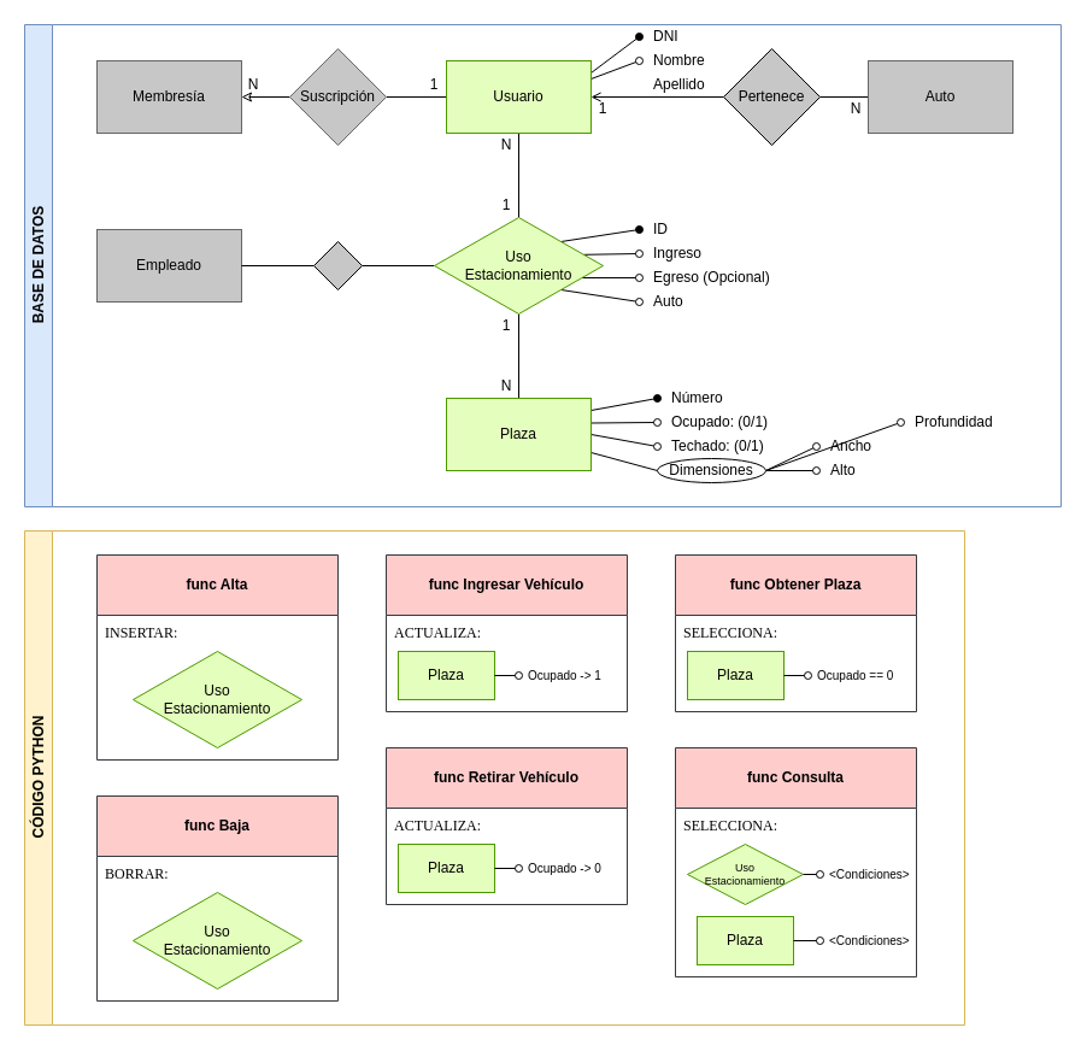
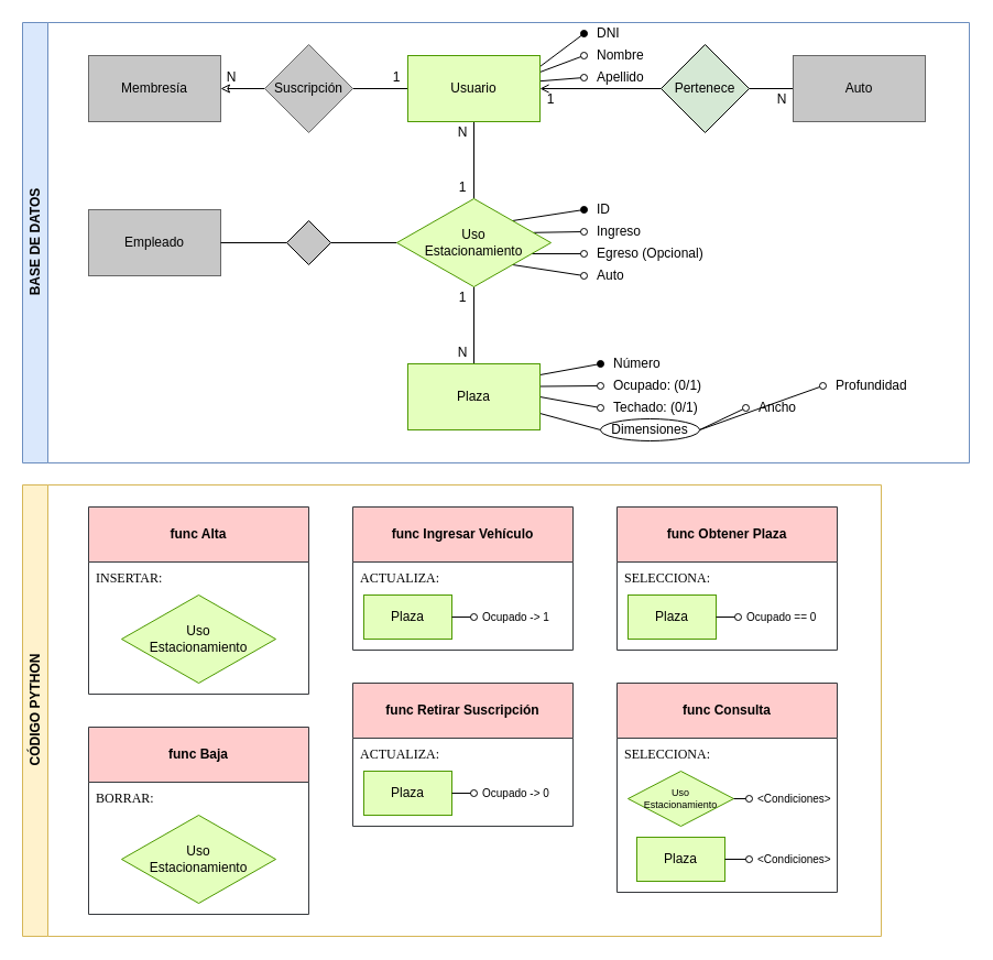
+ <mxCell id="57" value="" style="endArrow=oval;html=1;rounded=0;endFill=0;exitX=0.997;exitY=0.387;exitDx=0;exitDy=0;entryX=0;entryY=0.5;entryDx=0;entryDy=0;exitPerimeter=0;" edge="1" parent="42" source="62" target="77"><mxGeometry width="50" height="50" relative="1" as="geometry"><mxPoint x="480" y="55" as="sourcePoint" /><mxPoint x="520" y="40" as="targetPoint" /></mxGeometry></mxCell>
- <mxCell id="74" value="Pertenece" style="rhombus;whiteSpace=wrap;html=1;fillColor=#C7C7C7;fontColor=#000000;" parent="42" vertex="1"><mxGeometry x="580" y="20" width="80" height="80" as="geometry" /></mxCell>
+ <mxCell id="74" value="Pertenece" style="rhombus;whiteSpace=wrap;html=1;fillColor=#d5e8d4;fontColor=#000000;" parent="42" vertex="1"><mxGeometry x="580" y="20" width="80" height="80" as="geometry" /></mxCell>
- <mxCell id="59" value="" style="endArrow=oval;html=1;rounded=0;exitX=1;exitY=0.5;exitDx=0;exitDy=0;endFill=0;entryX=0;entryY=0.5;entryDx=0;entryDy=0;" edge="1" parent="42" source="75" target="79"><mxGeometry width="50" height="50" relative="1" as="geometry"><mxPoint x="625" y="380" as="sourcePoint" /><mxPoint x="667" y="360" as="targetPoint" /></mxGeometry></mxCell>
- <mxCell id="79" value="Alto" style="text;html=1;align=left;verticalAlign=middle;whiteSpace=wrap;rounded=0;labelPosition=center;verticalLabelPosition=middle;spacingLeft=10;" vertex="1" parent="42"><mxGeometry x="657" y="360" width="60" height="20" as="geometry" /></mxCell>
- <mxCell id="26" value="func Retirar Vehículo" style="swimlane;whiteSpace=wrap;html=1;startSize=50;fillColor=#ffcccc;strokeColor=#36393d;" vertex="1" parent="1"><mxGeometry x="320" y="620" width="200" height="130" as="geometry" /></mxCell>
+ <mxCell id="26" value="func Retirar Suscripción" style="swimlane;whiteSpace=wrap;html=1;startSize=50;fillColor=#ffcccc;strokeColor=#36393d;" vertex="1" parent="1"><mxGeometry x="320" y="620" width="200" height="130" as="geometry" /></mxCell>
